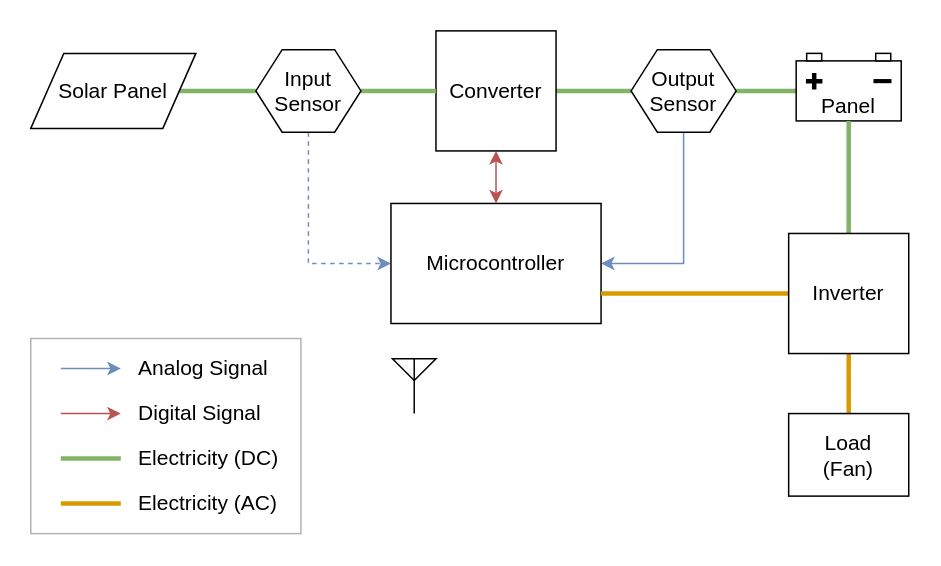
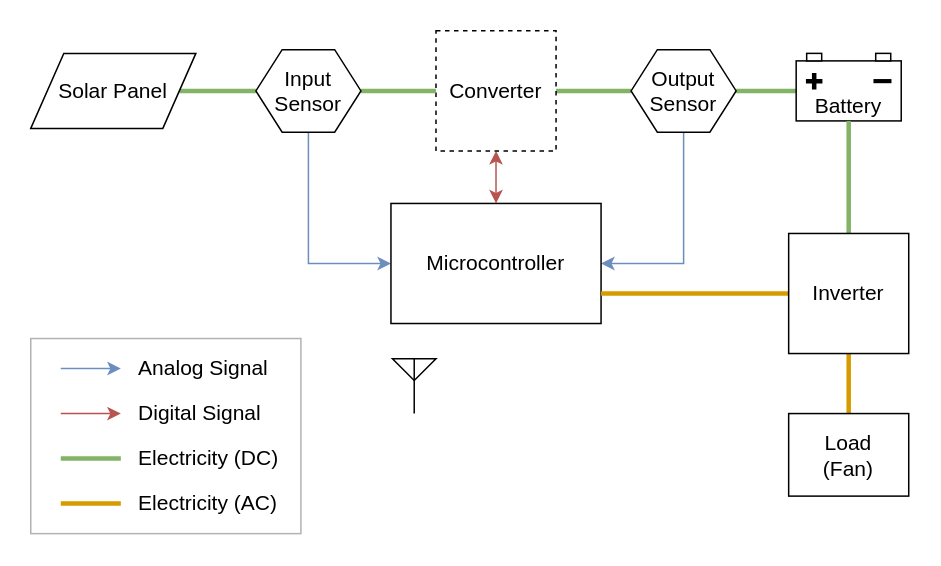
- <mxCell id="6" value="Converter" style="rounded=0;whiteSpace=wrap;html=1;shadow=0;gradientColor=none;fontSize=14;" parent="1" vertex="1"><mxGeometry x="290" y="20" width="80" height="80" as="geometry" /></mxCell>
+ <mxCell id="6" value="Converter" style="rounded=0;whiteSpace=wrap;html=1;shadow=0;gradientColor=none;fontSize=14;dashed=1;" parent="1" vertex="1"><mxGeometry x="290" y="20" width="80" height="80" as="geometry" /></mxCell>
- <mxCell id="19" value="Panel" style="text;html=1;strokeColor=none;fillColor=none;align=center;verticalAlign=middle;whiteSpace=wrap;rounded=0;shadow=0;fontSize=14;" parent="1" vertex="1"><mxGeometry x="545" y="60" width="40" height="20" as="geometry" /></mxCell>
+ <mxCell id="19" value="Battery" style="text;html=1;strokeColor=none;fillColor=none;align=center;verticalAlign=middle;whiteSpace=wrap;rounded=0;shadow=0;fontSize=14;" parent="1" vertex="1"><mxGeometry x="545" y="60" width="40" height="20" as="geometry" /></mxCell>
- <mxCell id="8" style="edgeStyle=orthogonalEdgeStyle;rounded=0;orthogonalLoop=1;jettySize=auto;html=1;exitX=0.5;exitY=1;exitDx=0;exitDy=0;entryX=0;entryY=0.5;entryDx=0;entryDy=0;fontSize=14;fillColor=#dae8fc;strokeColor=#6c8ebf;dashed=1;" parent="1" source="9" target="20" edge="1"><mxGeometry relative="1" as="geometry" /></mxCell>
+ <mxCell id="8" style="edgeStyle=orthogonalEdgeStyle;rounded=0;orthogonalLoop=1;jettySize=auto;html=1;exitX=0.5;exitY=1;exitDx=0;exitDy=0;entryX=0;entryY=0.5;entryDx=0;entryDy=0;fontSize=14;fillColor=#dae8fc;strokeColor=#6c8ebf;" parent="1" source="9" target="20" edge="1"><mxGeometry relative="1" as="geometry" /></mxCell>
